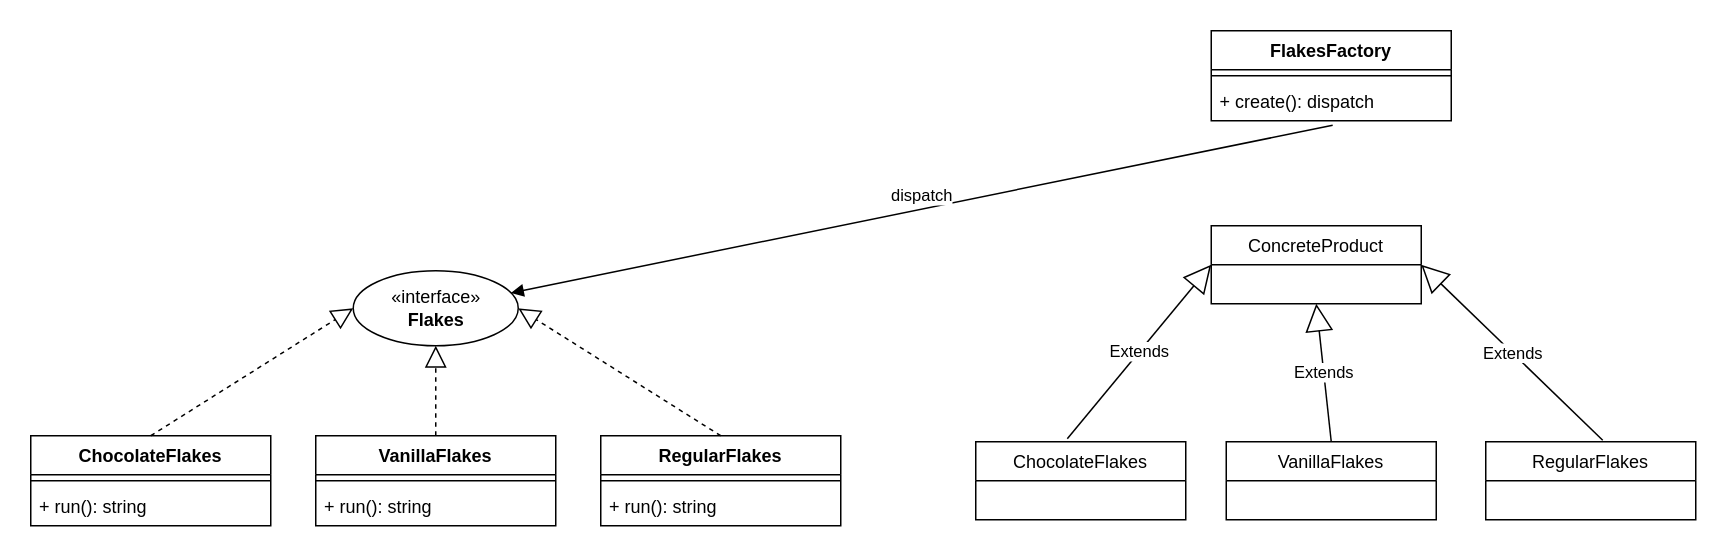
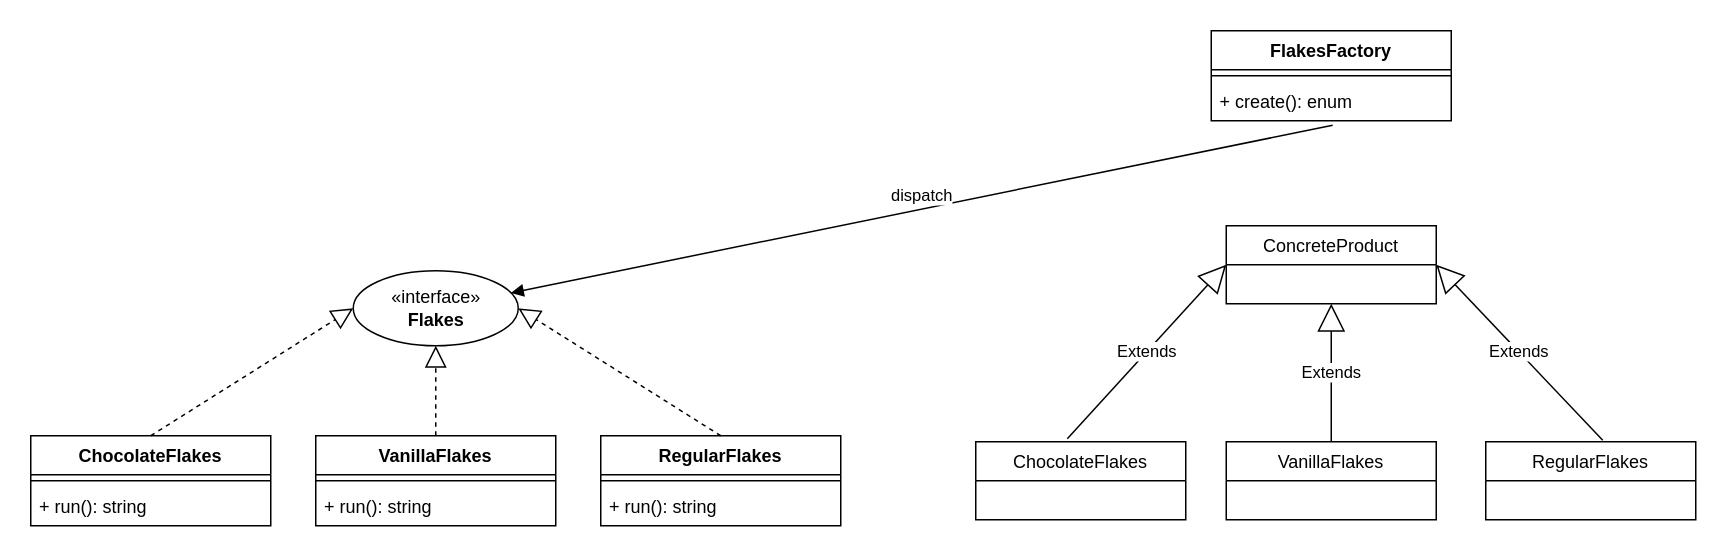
- <mxCell id="17" value="+ create(): dispatch&#10;" style="text;strokeColor=none;fillColor=none;align=left;verticalAlign=top;spacingLeft=4;spacingRight=4;overflow=hidden;rotatable=0;points=[[0,0.5],[1,0.5]];portConstraint=eastwest;" vertex="1" parent="15"><mxGeometry y="34" width="160" height="26" as="geometry" /></mxCell>
+ <mxCell id="17" value="+ create(): enum&#10;" style="text;strokeColor=none;fillColor=none;align=left;verticalAlign=top;spacingLeft=4;spacingRight=4;overflow=hidden;rotatable=0;points=[[0,0.5],[1,0.5]];portConstraint=eastwest;" vertex="1" parent="15"><mxGeometry y="34" width="160" height="26" as="geometry" /></mxCell>
- <mxCell id="24" value="ConcreteProduct" style="swimlane;fontStyle=0;childLayout=stackLayout;horizontal=1;startSize=26;fillColor=none;horizontalStack=0;resizeParent=1;resizeParentMax=0;resizeLast=0;collapsible=1;marginBottom=0;" vertex="1" parent="1"><mxGeometry x="807" y="150" width="140" height="52" as="geometry" /></mxCell>
+ <mxCell id="24" value="ConcreteProduct" style="swimlane;fontStyle=0;childLayout=stackLayout;horizontal=1;startSize=26;fillColor=none;horizontalStack=0;resizeParent=1;resizeParentMax=0;resizeLast=0;collapsible=1;marginBottom=0;" vertex="1" parent="1"><mxGeometry x="817" y="150" width="140" height="52" as="geometry" /></mxCell>
